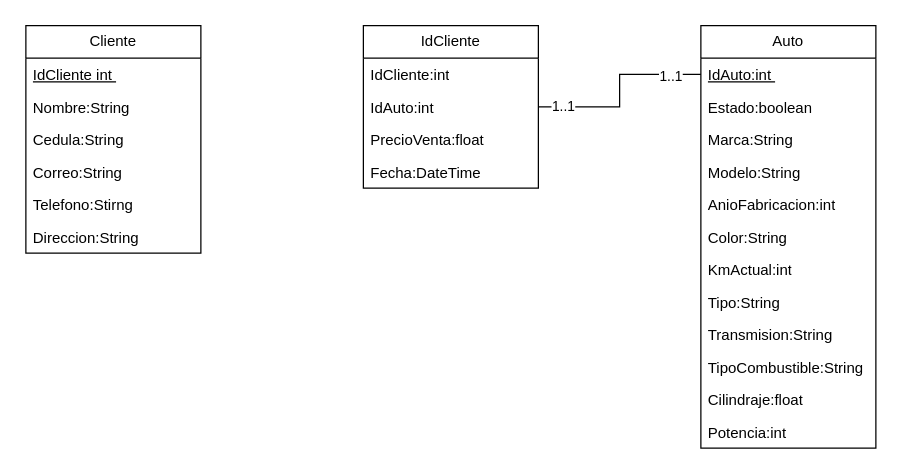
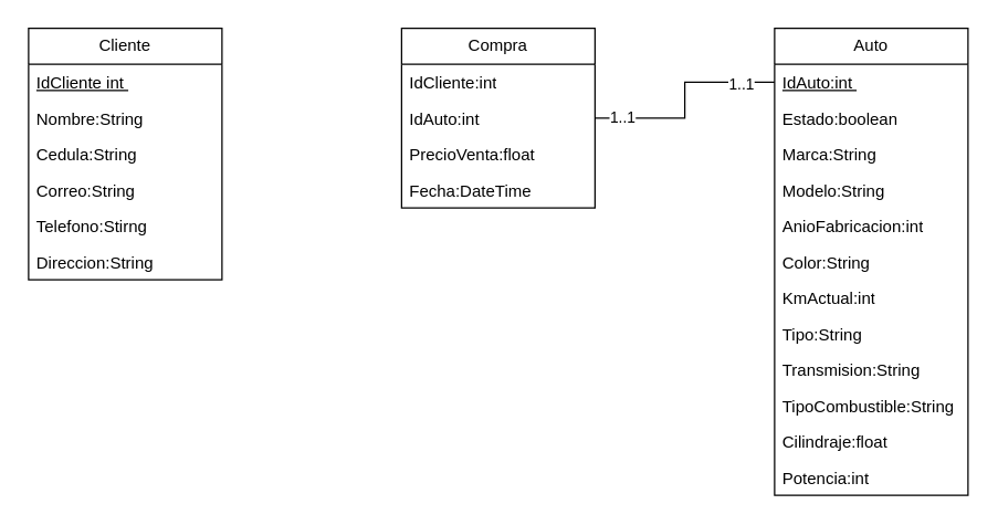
- <mxCell id="22" value="IdCliente" style="swimlane;fontStyle=0;childLayout=stackLayout;horizontal=1;startSize=26;fillColor=none;horizontalStack=0;resizeParent=1;resizeParentMax=0;resizeLast=0;collapsible=1;marginBottom=0;whiteSpace=wrap;html=1;" vertex="1" parent="1"><mxGeometry x="290" y="20" width="140" height="130" as="geometry" /></mxCell>
+ <mxCell id="22" value="Compra" style="swimlane;fontStyle=0;childLayout=stackLayout;horizontal=1;startSize=26;fillColor=none;horizontalStack=0;resizeParent=1;resizeParentMax=0;resizeLast=0;collapsible=1;marginBottom=0;whiteSpace=wrap;html=1;" vertex="1" parent="1"><mxGeometry x="290" y="20" width="140" height="130" as="geometry" /></mxCell>
